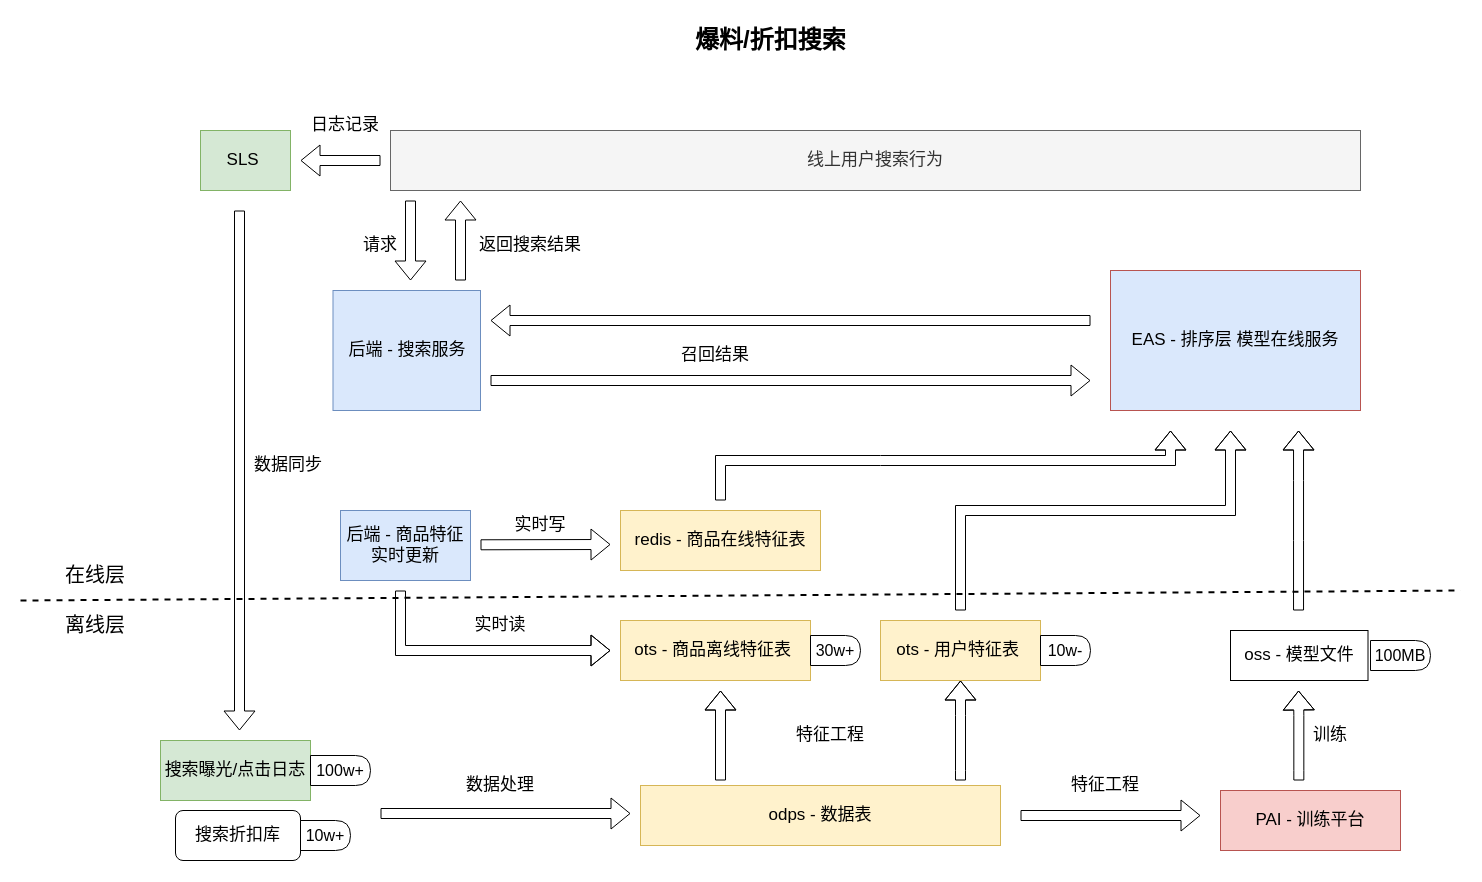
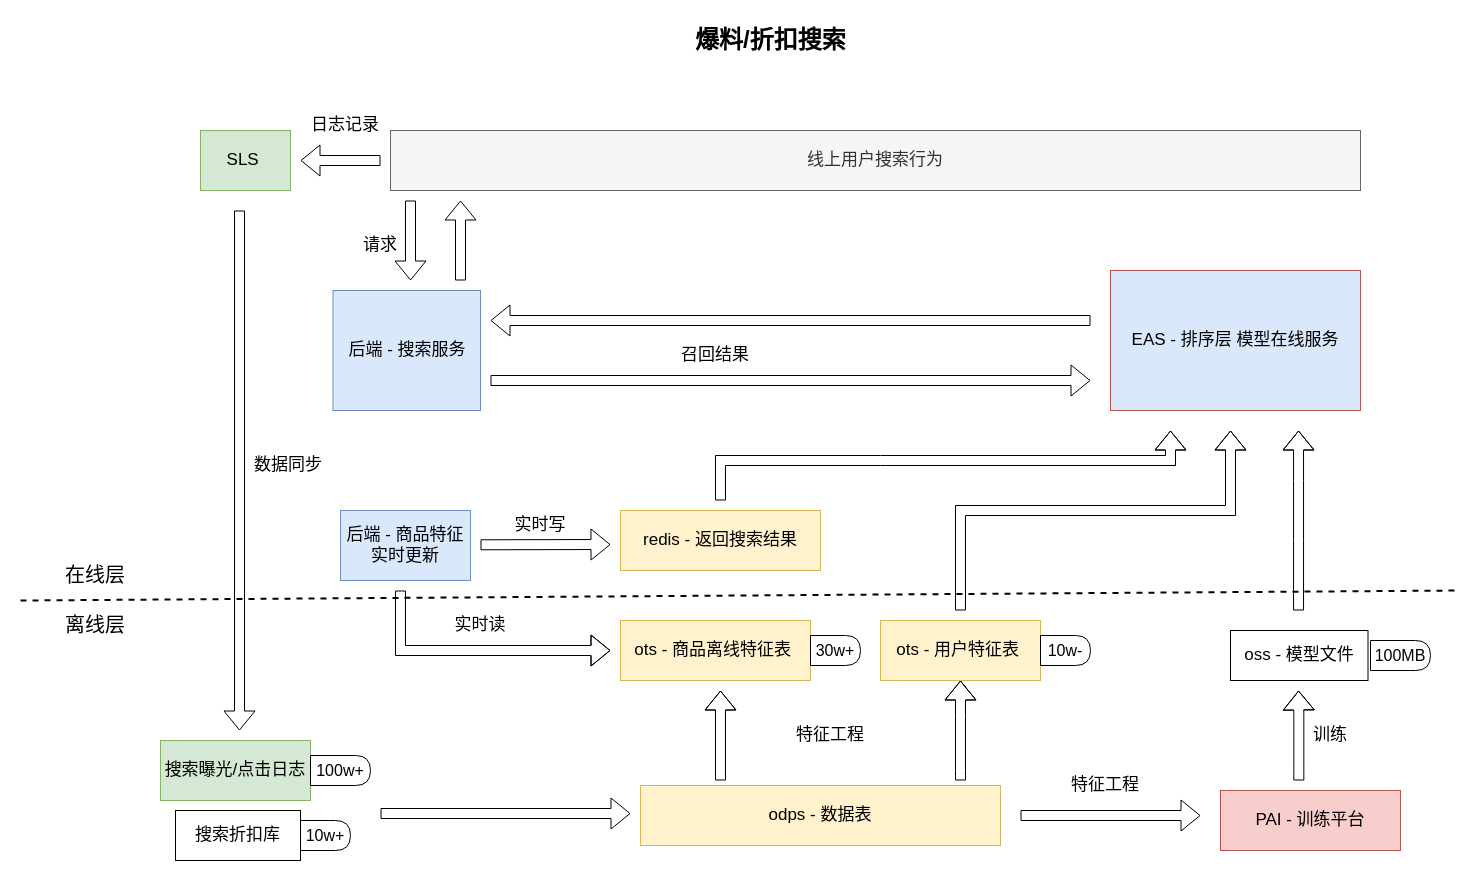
- <mxCell id="39" value="返回搜索结果" style="text;html=1;strokeColor=none;fillColor=none;align=center;verticalAlign=middle;whiteSpace=wrap;rounded=0;fontSize=17;" vertex="1" parent="1"><mxGeometry x="470" width="120" height="30" as="geometry" y="230" /></mxCell>
- <mxCell id="22" value="redis - 商品在线特征表" style="rounded=0;whiteSpace=wrap;html=1;fontSize=17;fillColor=#fff2cc;strokeColor=#d6b656;" vertex="1" parent="1"><mxGeometry x="620" y="510" width="200" height="60" as="geometry" /></mxCell>
+ <mxCell id="22" value="redis - 返回搜索结果" style="rounded=0;whiteSpace=wrap;html=1;fontSize=17;fillColor=#fff2cc;strokeColor=#d6b656;" vertex="1" parent="1"><mxGeometry x="620" y="510" width="200" height="60" as="geometry" /></mxCell>
- <mxCell id="28" value="实时读" style="text;html=1;strokeColor=none;fillColor=none;align=center;verticalAlign=middle;whiteSpace=wrap;rounded=0;fontSize=17;" vertex="1" parent="1"><mxGeometry x="470" y="610" width="60" height="30" as="geometry" /></mxCell>
+ <mxCell id="28" value="实时读" style="text;html=1;strokeColor=none;fillColor=none;align=center;verticalAlign=middle;whiteSpace=wrap;rounded=0;fontSize=17;" vertex="1" parent="1"><mxGeometry x="450" y="610" width="60" height="30" as="geometry" /></mxCell>
- <mxCell id="6" value="数据处理" style="text;html=1;strokeColor=none;fillColor=none;align=center;verticalAlign=middle;whiteSpace=wrap;rounded=0;fontSize=17;" vertex="1" parent="1"><mxGeometry x="445" y="770" width="110" height="30" as="geometry" /></mxCell>
- <mxCell id="4" value="&lt;font style=&quot;font-size: 17px;&quot;&gt;搜索折扣库&lt;/font&gt;" style="whiteSpace=wrap;html=1;rounded=1;" vertex="1" parent="1"><mxGeometry x="175" y="810" width="125" height="50" as="geometry" /></mxCell>
+ <mxCell id="4" value="&lt;font style=&quot;font-size: 17px;&quot;&gt;搜索折扣库&lt;/font&gt;" style="rounded=0;whiteSpace=wrap;html=1;" vertex="1" parent="1"><mxGeometry x="175" y="810" width="125" height="50" as="geometry" /></mxCell>
